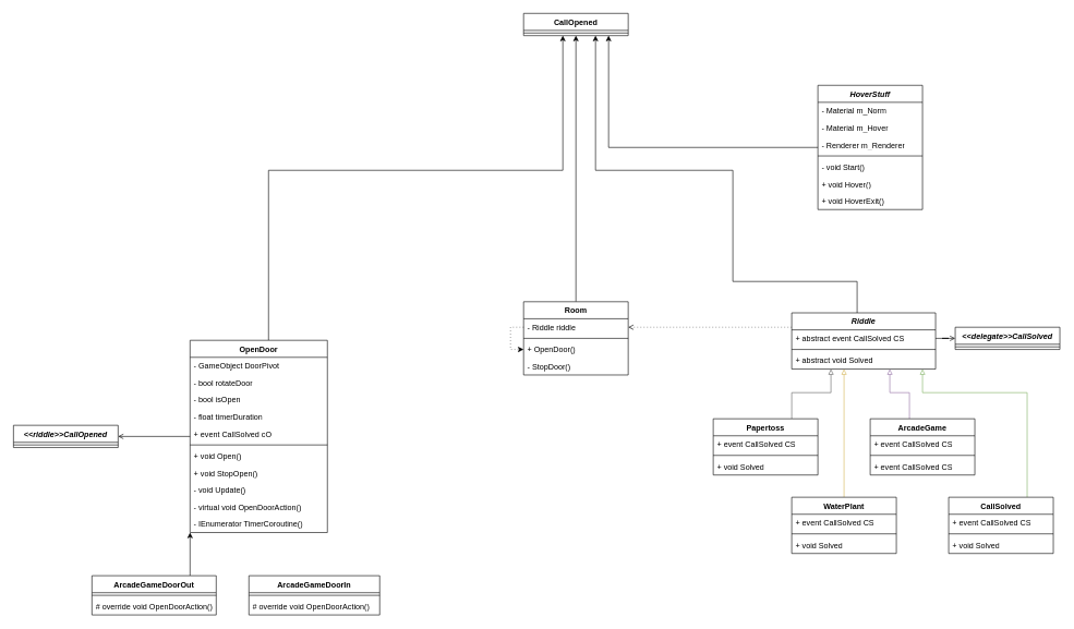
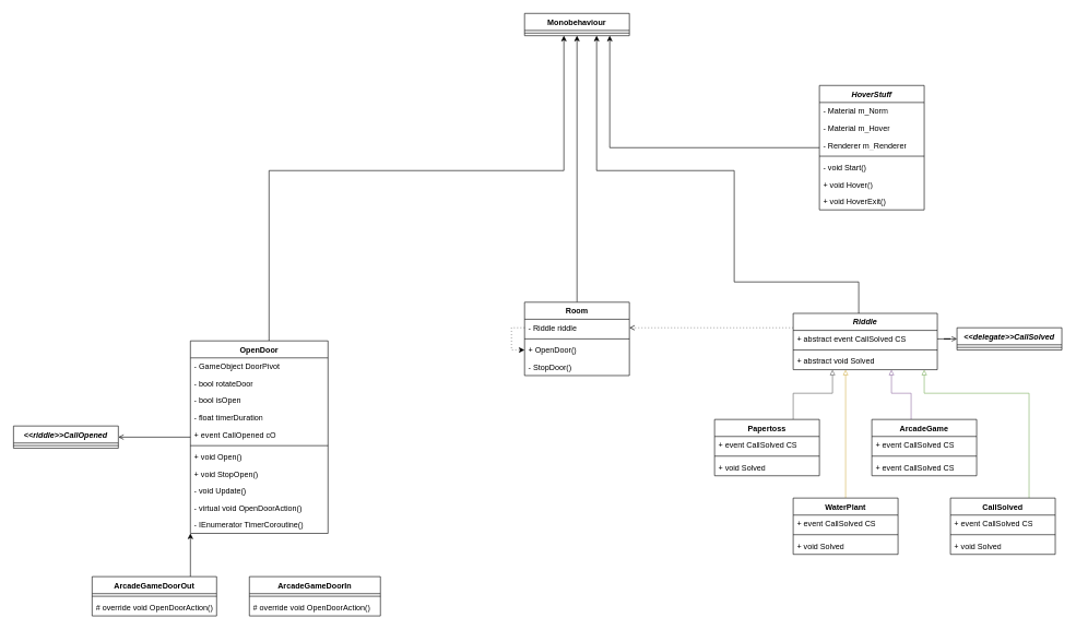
- <mxCell id="20" value="CallOpened" style="swimlane;fontStyle=1;align=center;verticalAlign=top;childLayout=stackLayout;horizontal=1;startSize=26;horizontalStack=0;resizeParent=1;resizeParentMax=0;resizeLast=0;collapsible=1;marginBottom=0;whiteSpace=wrap;html=1;" parent="1" vertex="1"><mxGeometry x="800" y="20" width="160" height="34" as="geometry" /></mxCell>
+ <mxCell id="20" value="Monobehaviour" style="swimlane;fontStyle=1;align=center;verticalAlign=top;childLayout=stackLayout;horizontal=1;startSize=26;horizontalStack=0;resizeParent=1;resizeParentMax=0;resizeLast=0;collapsible=1;marginBottom=0;whiteSpace=wrap;html=1;" parent="1" vertex="1"><mxGeometry x="800" y="20" width="160" height="34" as="geometry" /></mxCell>
- <mxCell id="47" value="+ event CallSolved cO" style="text;strokeColor=none;fillColor=none;align=left;verticalAlign=top;spacingLeft=4;spacingRight=4;overflow=hidden;rotatable=0;points=[[0,0.5],[1,0.5]];portConstraint=eastwest;whiteSpace=wrap;html=1;" vertex="1" parent="42"><mxGeometry y="130" width="210" height="26" as="geometry" /></mxCell>
+ <mxCell id="47" value="+ event CallOpened cO" style="text;strokeColor=none;fillColor=none;align=left;verticalAlign=top;spacingLeft=4;spacingRight=4;overflow=hidden;rotatable=0;points=[[0,0.5],[1,0.5]];portConstraint=eastwest;whiteSpace=wrap;html=1;" vertex="1" parent="42"><mxGeometry y="130" width="210" height="26" as="geometry" /></mxCell>
